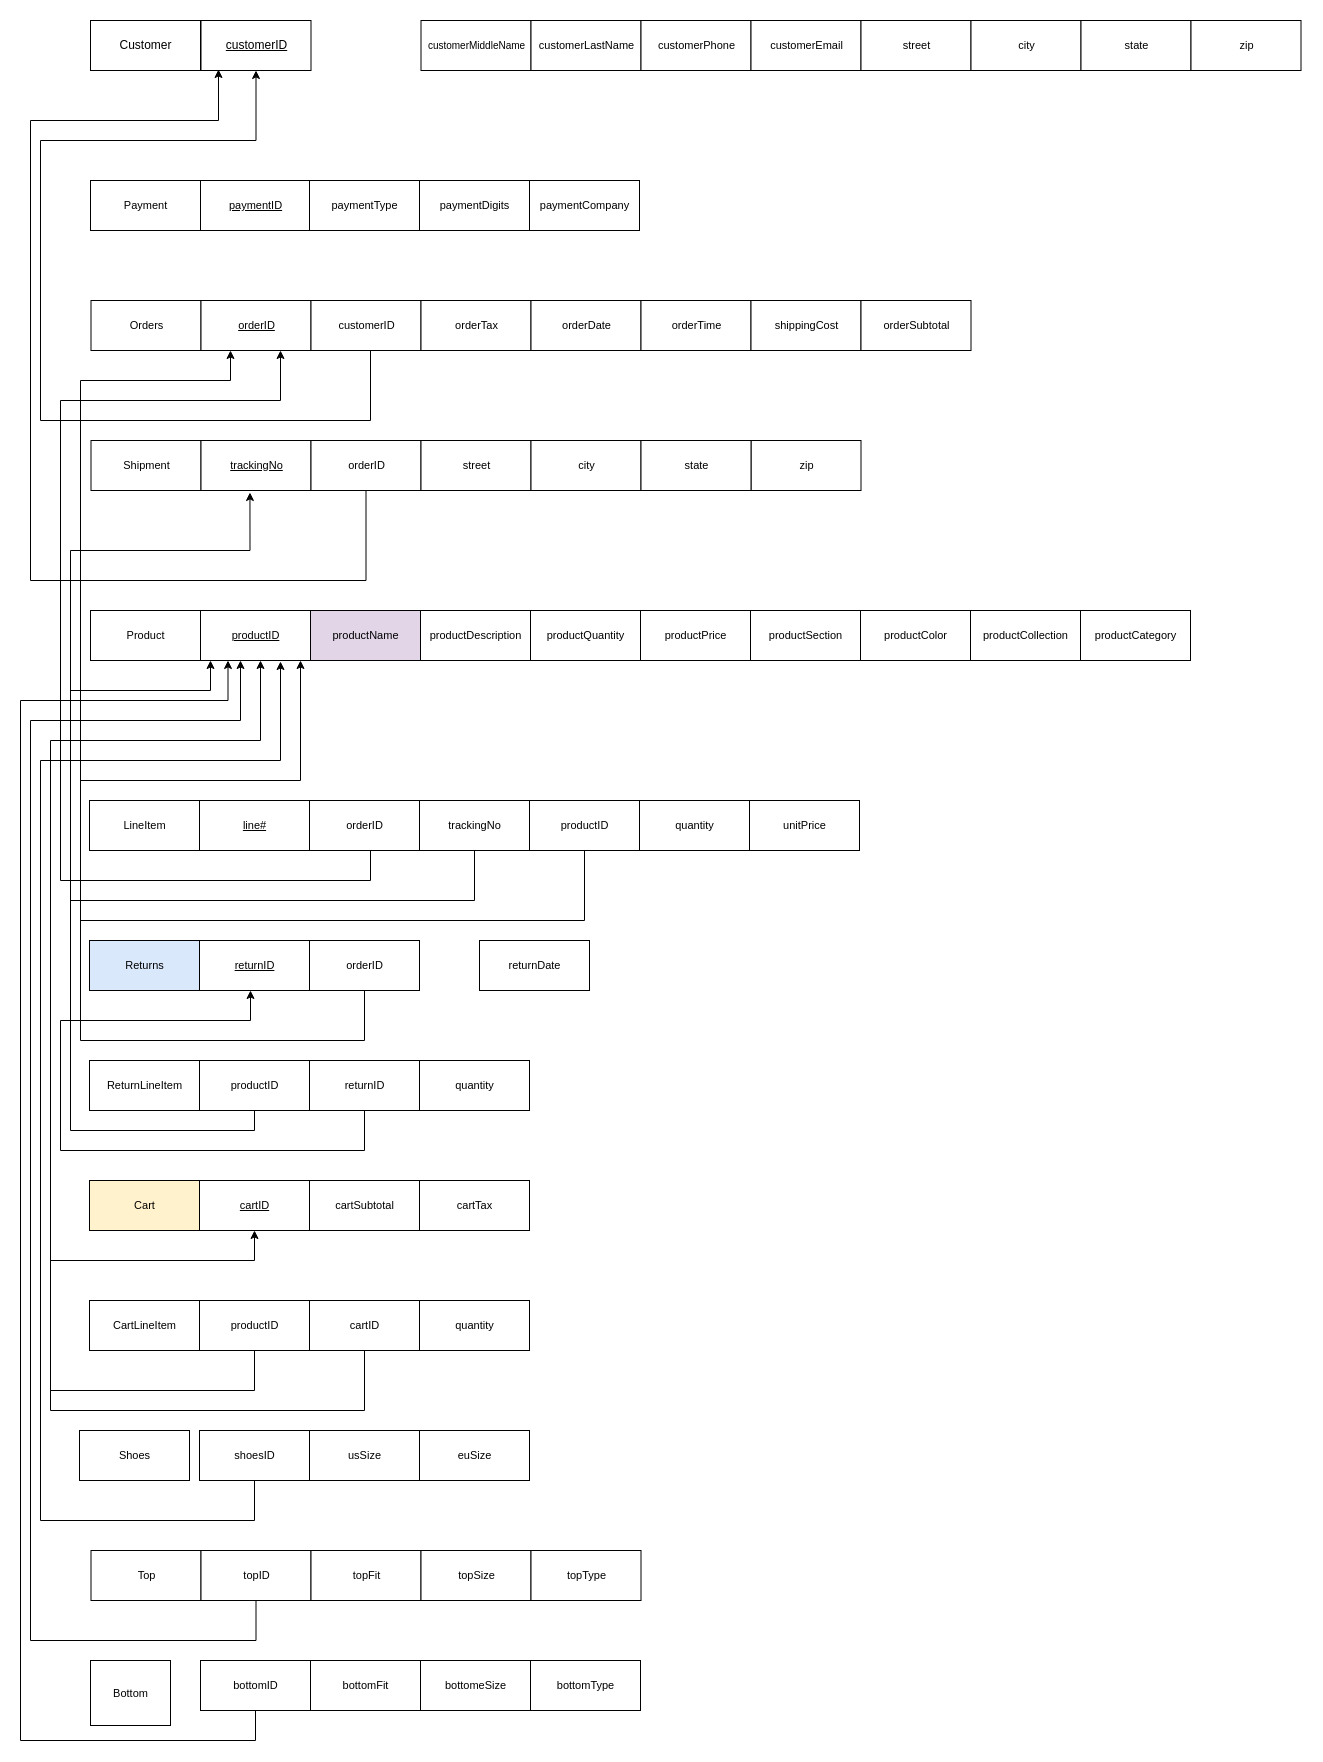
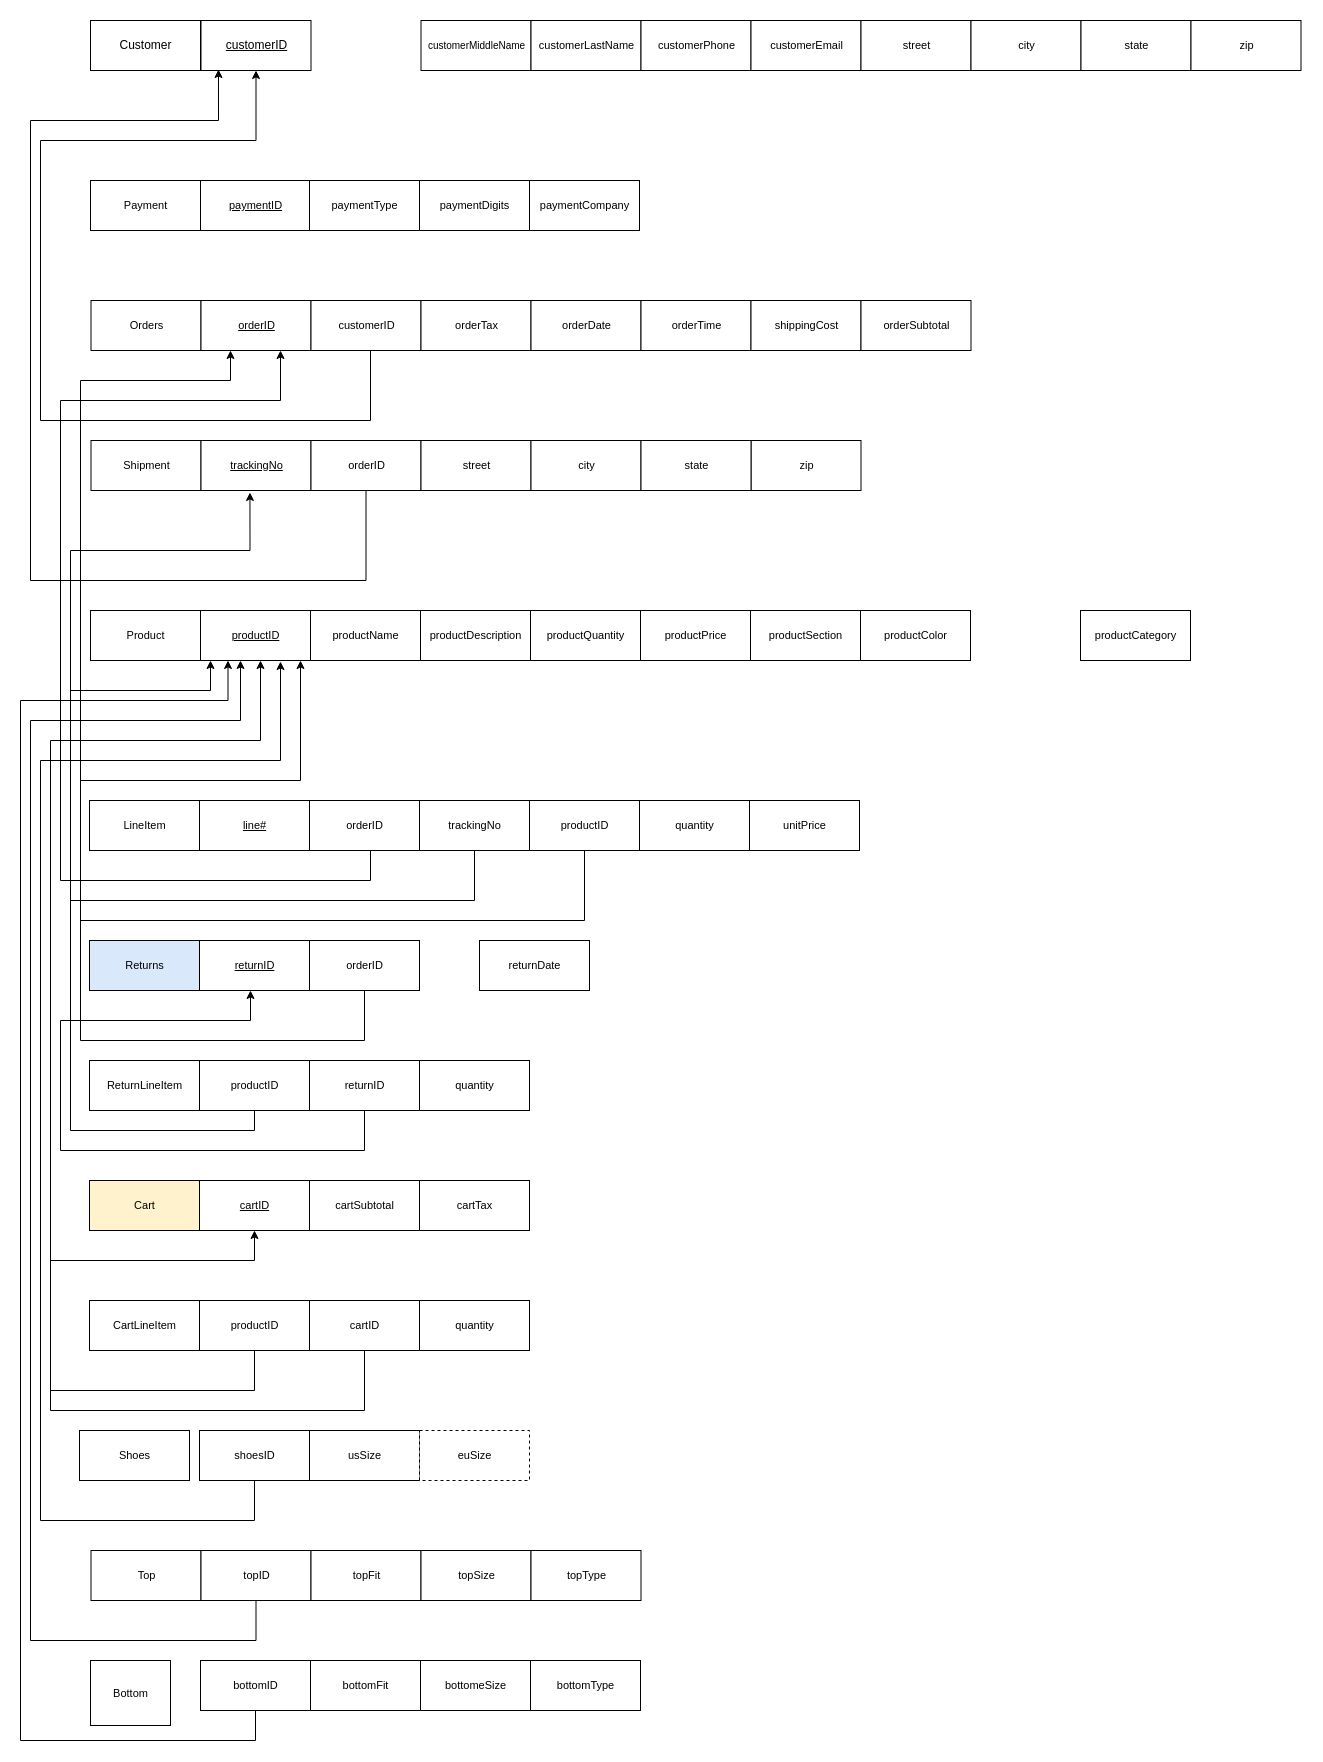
- <mxCell id="80" value="productName" style="html=1;fontSize=11;fillColor=#e1d5e7;" parent="1" vertex="1"><mxGeometry x="310" y="610" width="110" height="50" as="geometry" /></mxCell>
+ <mxCell id="80" value="productName" style="html=1;fontSize=11;" parent="1" vertex="1"><mxGeometry x="310" y="610" width="110" height="50" as="geometry" /></mxCell>
- <mxCell id="86" value="productCollection" style="html=1;fontSize=11;" parent="1" vertex="1"><mxGeometry x="970" y="610" width="110" height="50" as="geometry" /></mxCell>
- <mxCell id="65" value="euSize" style="html=1;fontSize=11;" parent="1" vertex="1"><mxGeometry x="419" y="1430" width="110" height="50" as="geometry" /></mxCell>
+ <mxCell id="65" value="euSize" style="html=1;fontSize=11;dashed=1;" parent="1" vertex="1"><mxGeometry x="419" y="1430" width="110" height="50" as="geometry" /></mxCell>
